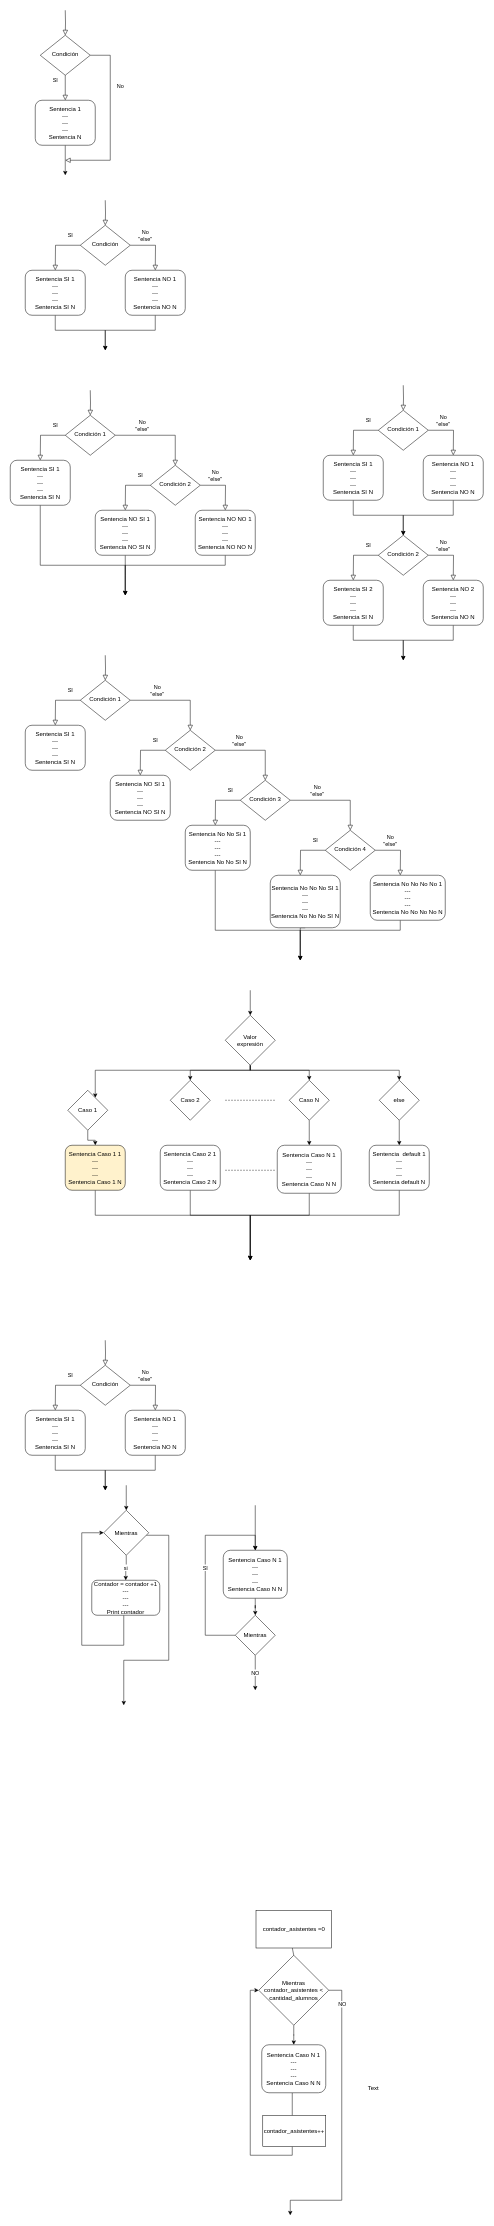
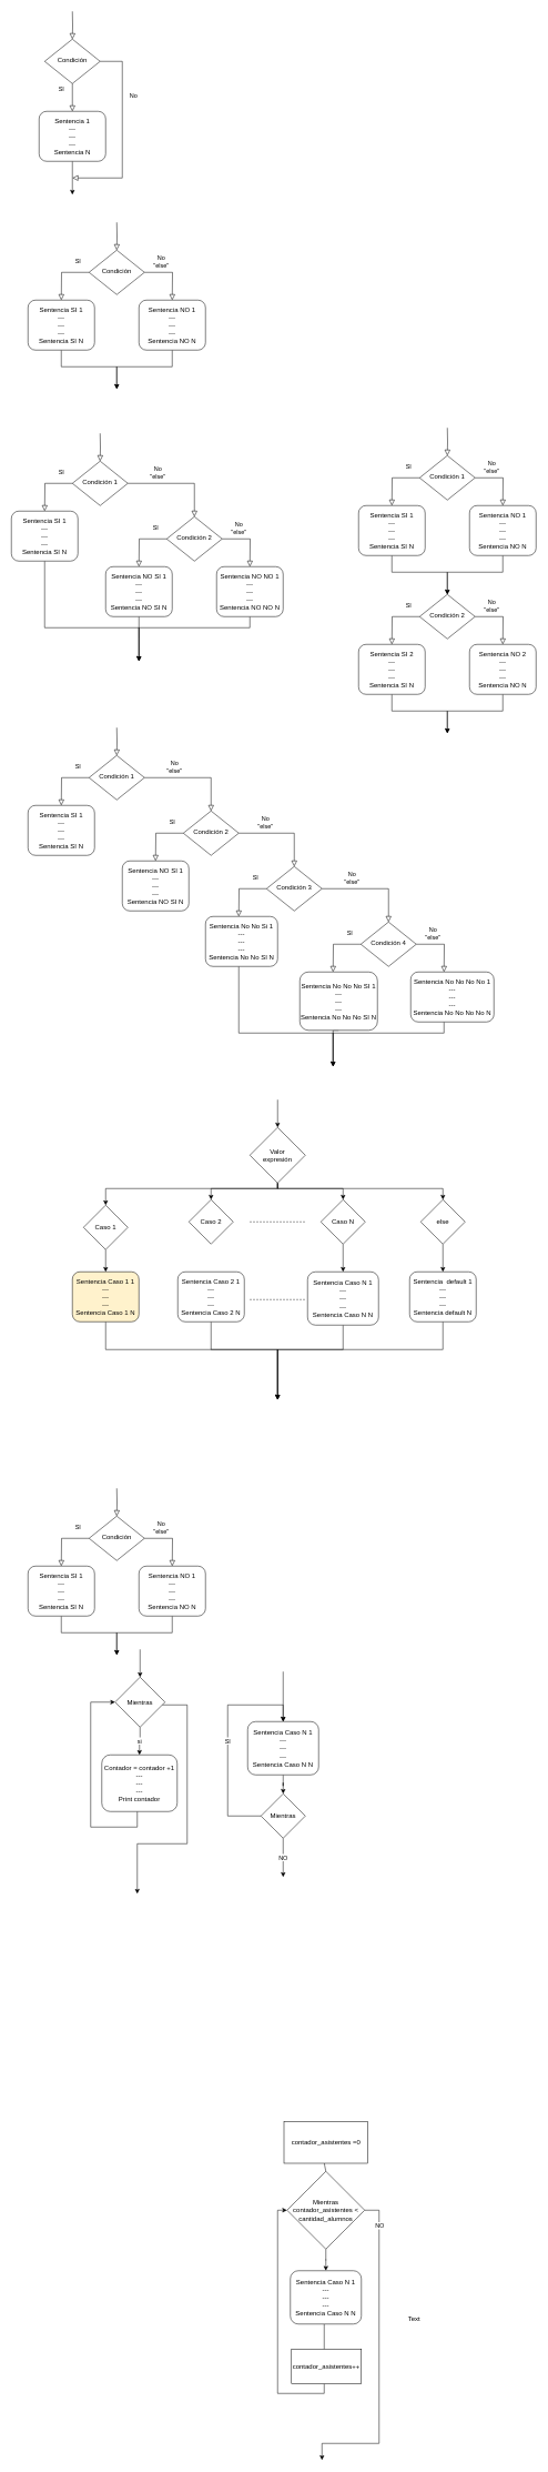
- <mxCell id="56" value="Caso 1" style="rhombus;whiteSpace=wrap;html=1;" parent="1" vertex="1"><mxGeometry x="135" y="2180" width="80" height="80" as="geometry" /></mxCell>
+ <mxCell id="56" value="Caso 1" style="rhombus;whiteSpace=wrap;html=1;" parent="1" vertex="1"><mxGeometry x="150" y="2170" width="80" height="80" as="geometry" /></mxCell>
- <mxCell id="93" value="Contador = contador +1&lt;br&gt;---&lt;br&gt;---&lt;br&gt;---&lt;br&gt;Print contador" style="rounded=1;whiteSpace=wrap;html=1;" parent="1" vertex="1"><mxGeometry x="183" y="3160" width="136" height="70" as="geometry" /></mxCell>
+ <mxCell id="93" value="Contador = contador +1&lt;br&gt;---&lt;br&gt;---&lt;br&gt;---&lt;br&gt;Print contador" style="rounded=1;whiteSpace=wrap;html=1;" parent="1" vertex="1"><mxGeometry x="183" y="3160" width="136" height="102" as="geometry" /></mxCell>
